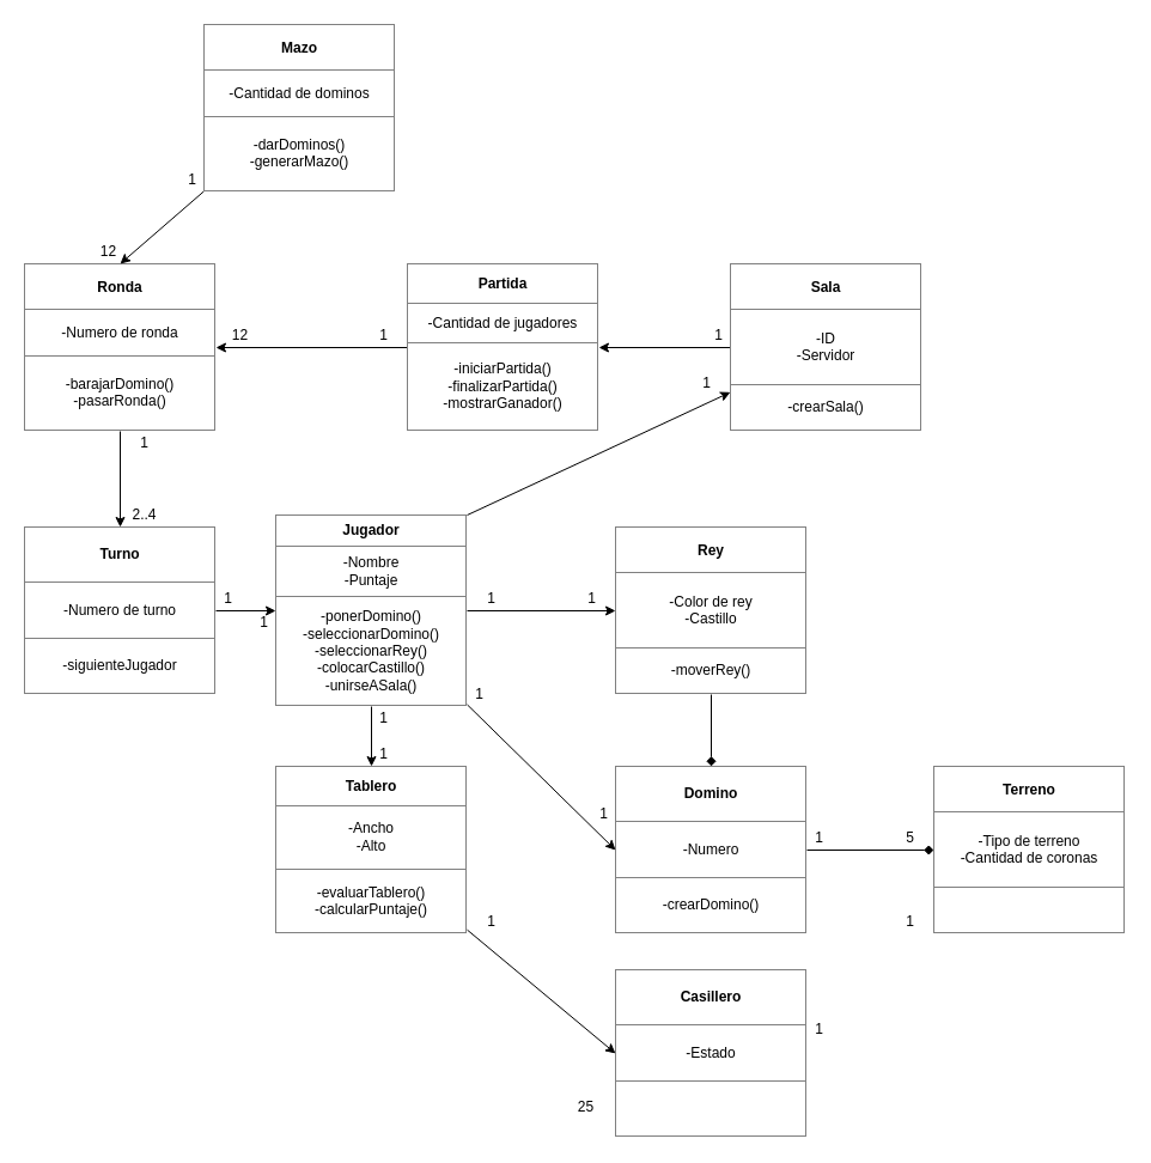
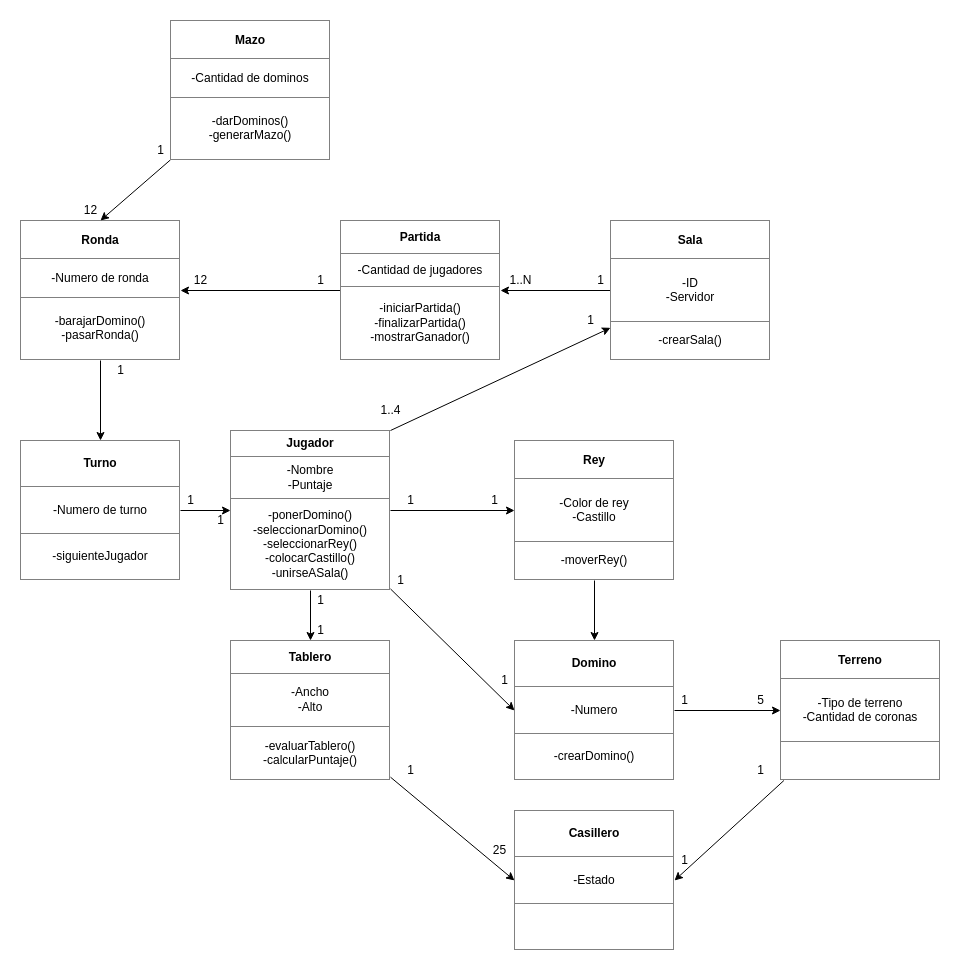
+ <mxCell id="30" value="1..N" style="text;html=1;align=center;verticalAlign=middle;resizable=0;points=[];autosize=1;strokeColor=none;" parent="1" vertex="1"><mxGeometry x="500" y="270" width="40" height="20" as="geometry" /></mxCell>
+ <mxCell id="28" value="1..4" style="text;html=1;align=center;verticalAlign=middle;resizable=0;points=[];autosize=1;strokeColor=none;" parent="1" vertex="1"><mxGeometry x="370" y="400" width="40" height="20" as="geometry" /></mxCell>
- <mxCell id="37" value="2..4" style="text;html=1;align=center;verticalAlign=middle;resizable=0;points=[];autosize=1;strokeColor=none;" parent="1" vertex="1"><mxGeometry x="100" y="420" width="40" height="20" as="geometry" /></mxCell>
- <mxCell id="10" style="edgeStyle=orthogonalEdgeStyle;rounded=0;orthogonalLoop=1;jettySize=auto;html=1;entryX=0.5;entryY=0;entryDx=0;entryDy=0;endArrow=diamond;" parent="1" source="11" target="3" edge="1"><mxGeometry relative="1" as="geometry" /></mxCell>
+ <mxCell id="10" style="edgeStyle=orthogonalEdgeStyle;rounded=0;orthogonalLoop=1;jettySize=auto;html=1;entryX=0.5;entryY=0;entryDx=0;entryDy=0;" parent="1" source="11" target="3" edge="1"><mxGeometry relative="1" as="geometry" /></mxCell>
- <mxCell id="2" style="edgeStyle=none;rounded=0;orthogonalLoop=1;jettySize=auto;html=1;endArrow=diamond;" parent="1" source="3" target="14" edge="1"><mxGeometry relative="1" as="geometry" /></mxCell>
+ <mxCell id="2" style="edgeStyle=none;rounded=0;orthogonalLoop=1;jettySize=auto;html=1;" parent="1" source="3" target="14" edge="1"><mxGeometry relative="1" as="geometry" /></mxCell>
+ <mxCell id="13" style="edgeStyle=none;rounded=0;orthogonalLoop=1;jettySize=auto;html=1;entryX=1;entryY=0.5;entryDx=0;entryDy=0;" parent="1" source="14" target="12" edge="1"><mxGeometry relative="1" as="geometry" /></mxCell>
- <mxCell id="46" value="25" style="text;html=1;align=center;verticalAlign=middle;resizable=0;points=[];autosize=1;strokeColor=none;" parent="1" vertex="1"><mxGeometry x="474" y="915" width="30" height="20" as="geometry" /></mxCell>
+ <mxCell id="46" value="25" style="text;html=1;align=center;verticalAlign=middle;resizable=0;points=[];autosize=1;strokeColor=none;" parent="1" vertex="1"><mxGeometry x="484" y="840" width="30" height="20" as="geometry" /></mxCell>
